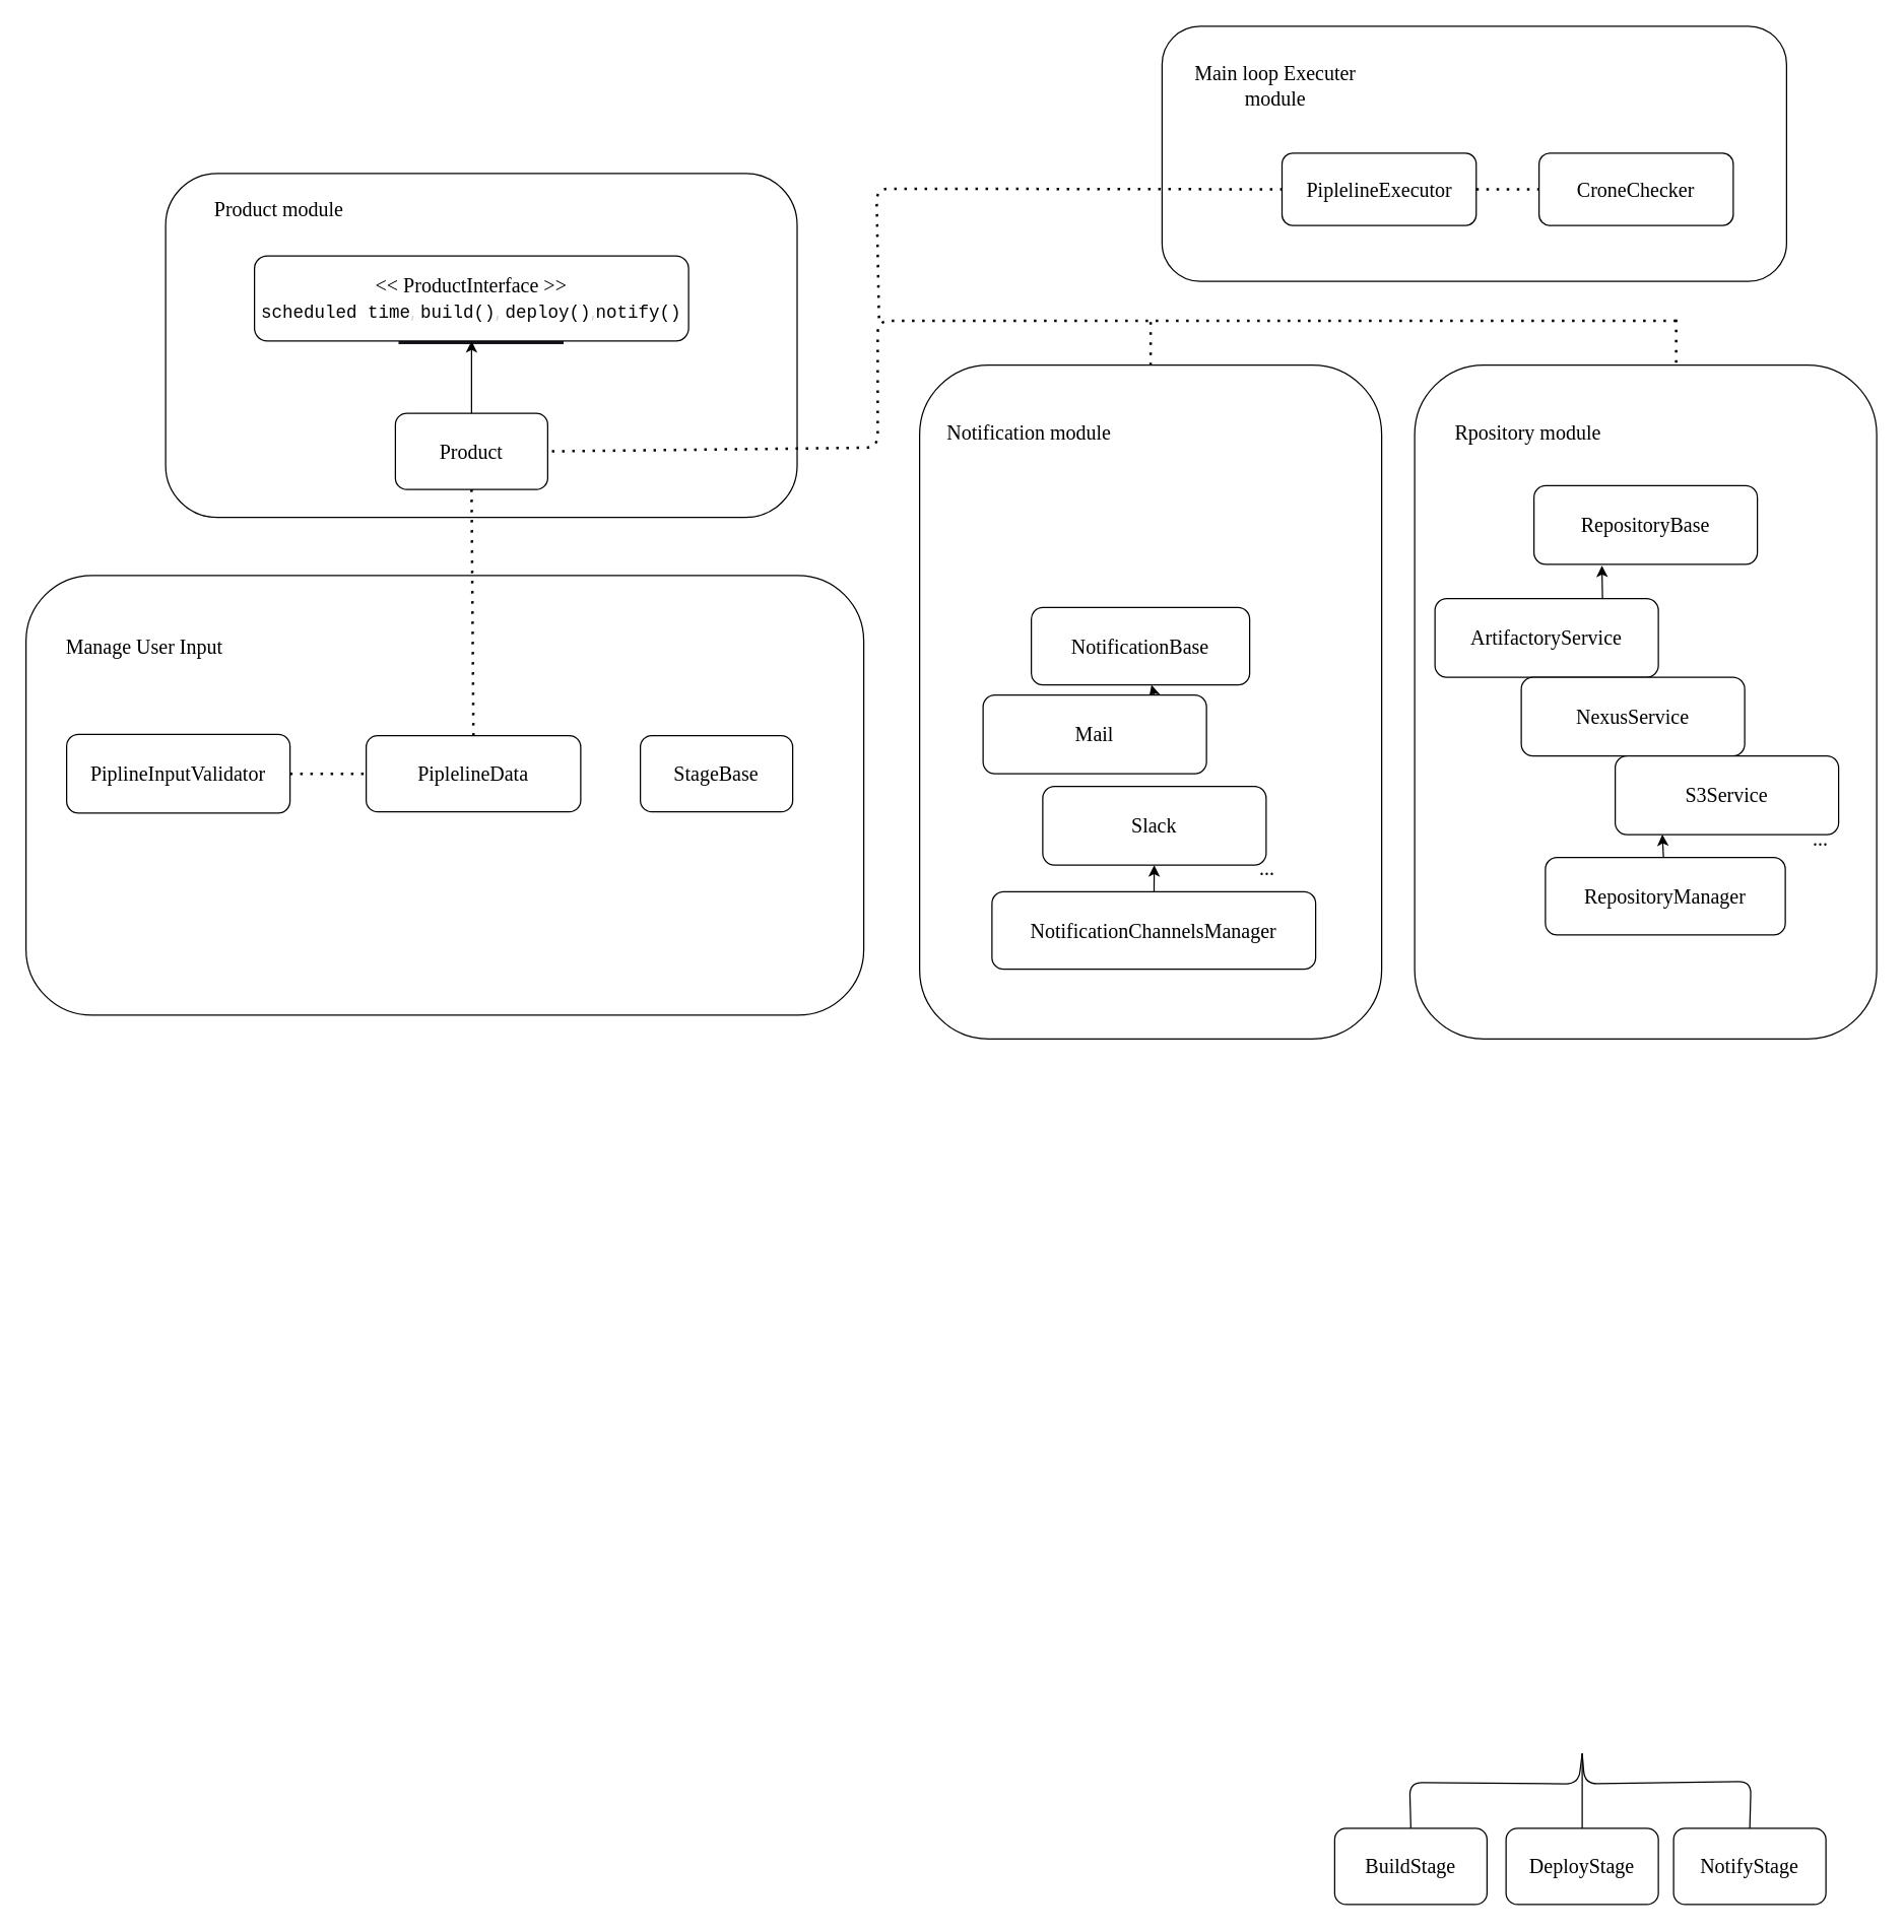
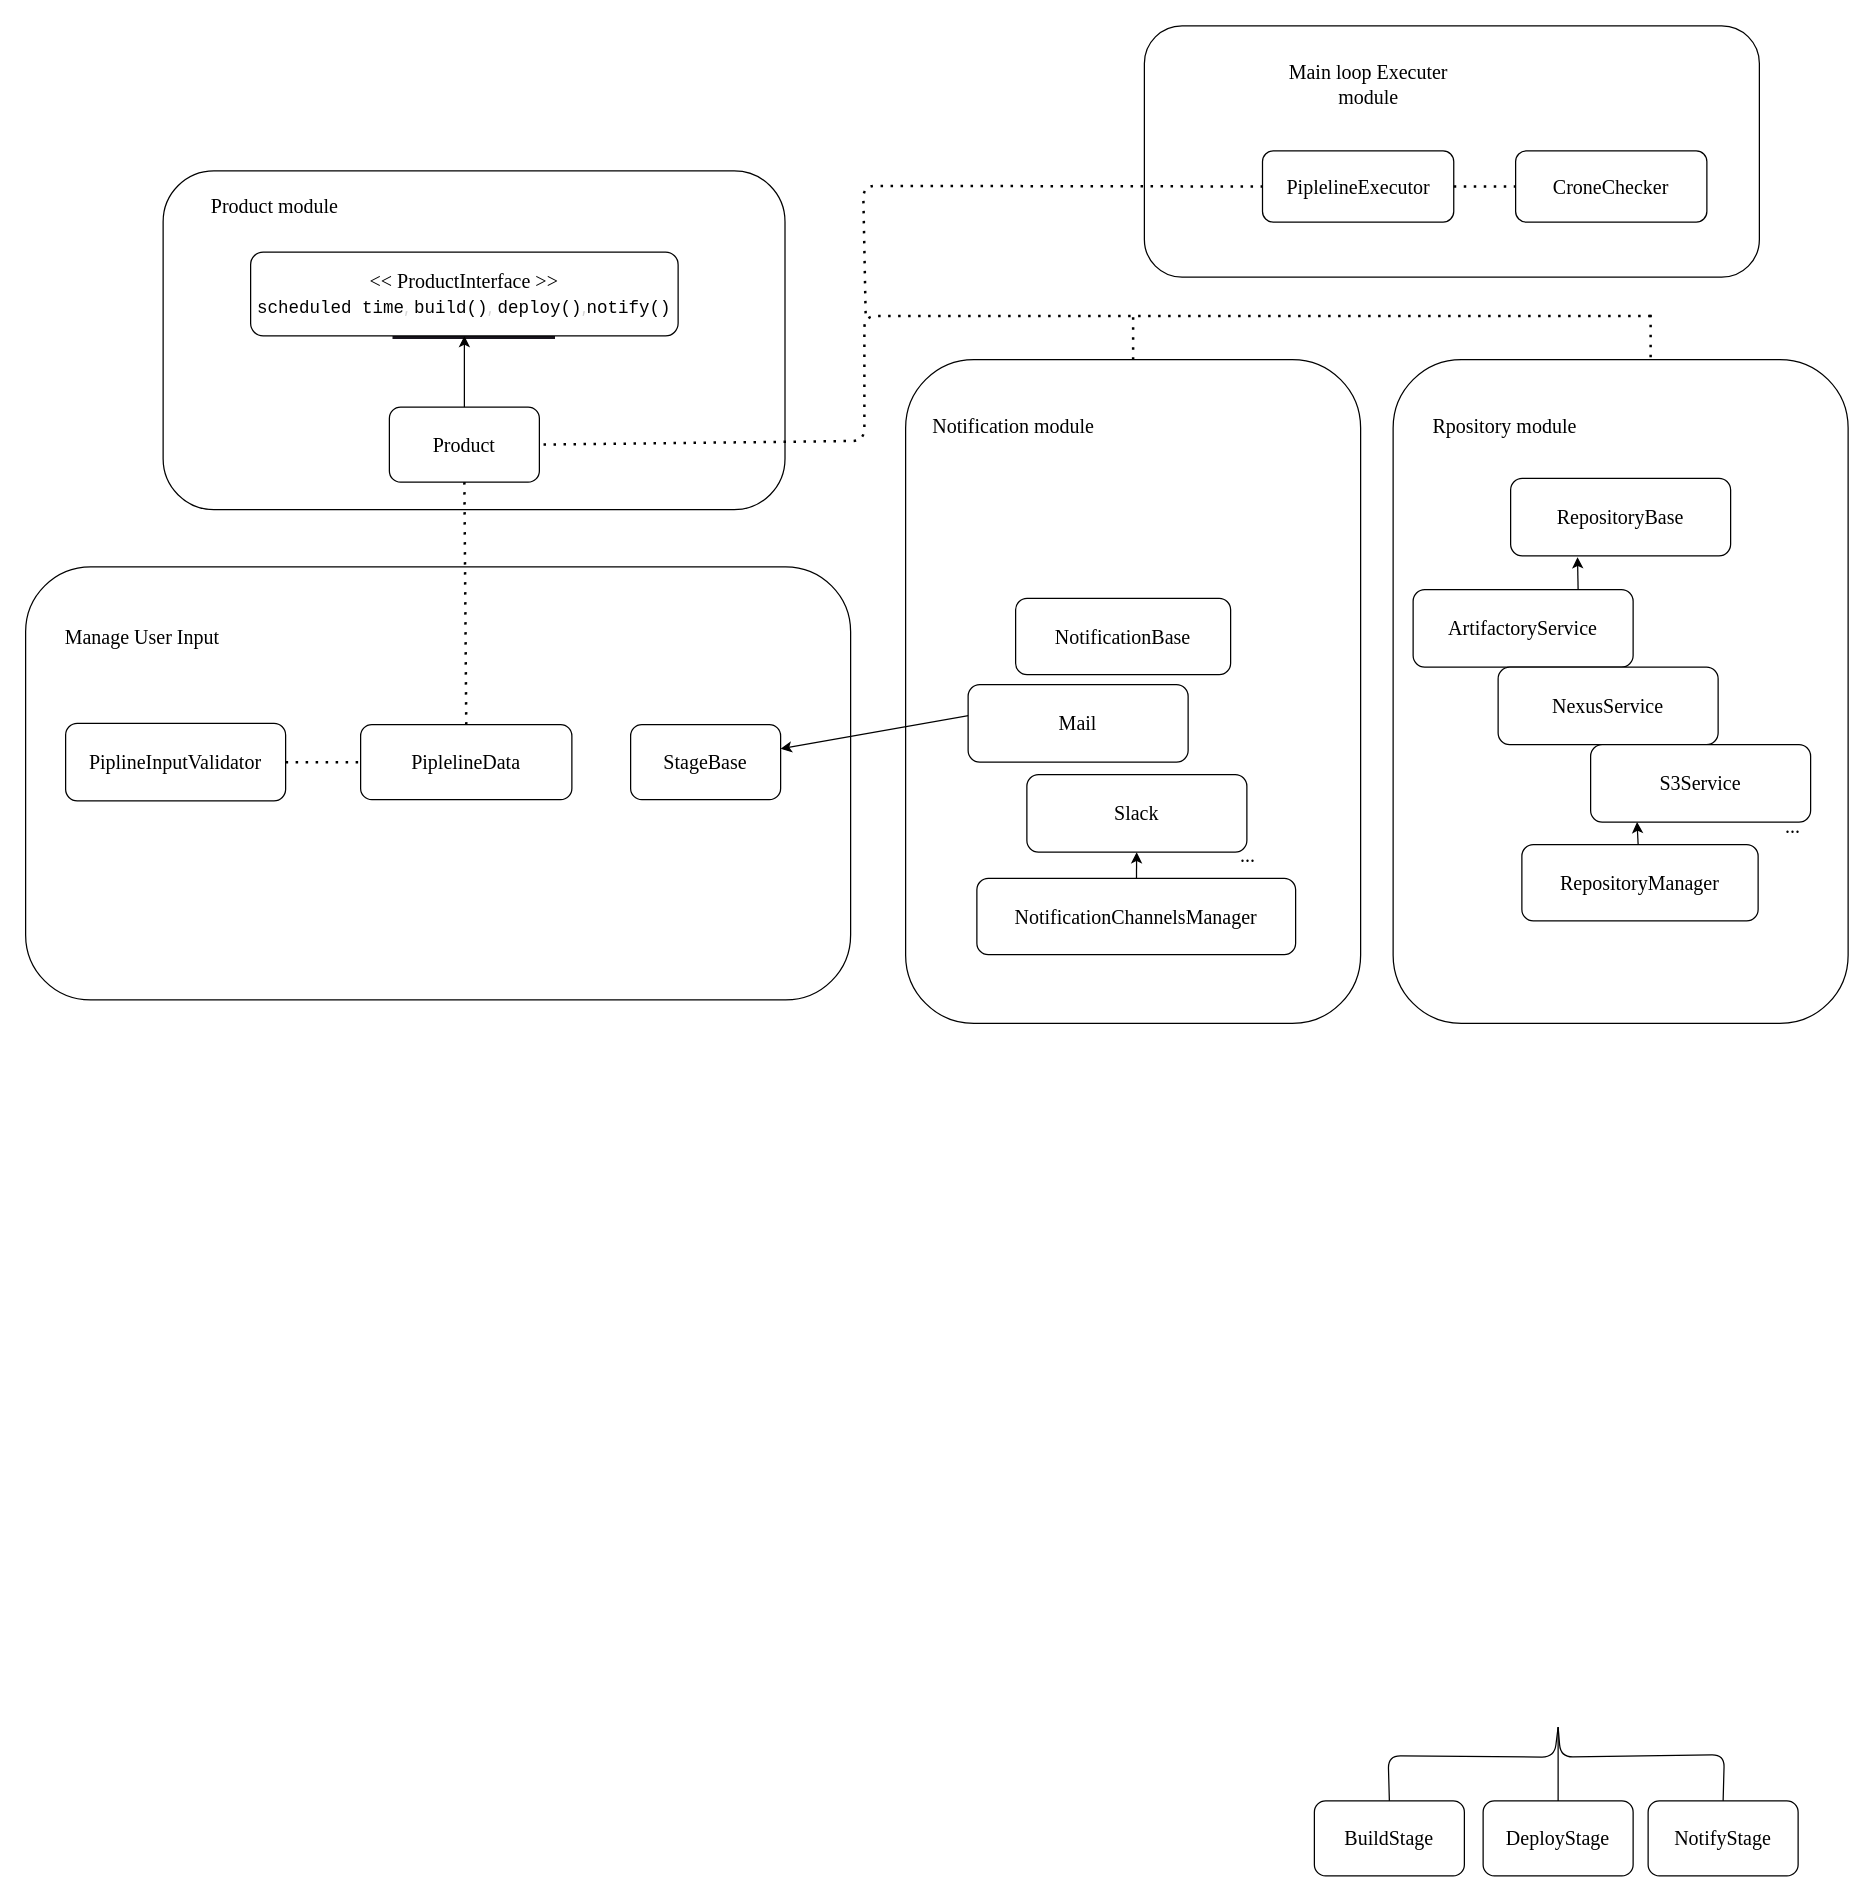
- <mxCell id="41" value="&lt;font face=&quot;Comic Sans MS&quot;&gt;&lt;span style=&quot;font-size: 16px;&quot;&gt;Main loop Executer module&lt;/span&gt;&lt;/font&gt;" style="text;html=1;strokeColor=none;fillColor=none;align=center;verticalAlign=middle;whiteSpace=wrap;rounded=0;" parent="1" vertex="1"><mxGeometry x="915" y="52" width="179" height="30" as="geometry" /></mxCell>
+ <mxCell id="41" value="&lt;font face=&quot;Comic Sans MS&quot;&gt;&lt;span style=&quot;font-size: 16px;&quot;&gt;Main loop Executer module&lt;/span&gt;&lt;/font&gt;" style="text;html=1;strokeColor=none;fillColor=none;align=center;verticalAlign=middle;whiteSpace=wrap;rounded=0;" parent="1" vertex="1"><mxGeometry x="1005" y="52" width="179" height="30" as="geometry" /></mxCell>
- <mxCell id="28" value="" style="edgeStyle=none;html=1;fontFamily=Comic Sans MS;fontSize=16;exitX=0.768;exitY=0.016;exitDx=0;exitDy=0;exitPerimeter=0;" parent="1" source="29" target="27" edge="1"><mxGeometry relative="1" as="geometry" /></mxCell>
+ <mxCell id="28" value="" style="edgeStyle=none;html=1;fontFamily=Comic Sans MS;fontSize=16;exitX=0.768;exitY=0.016;exitDx=0;exitDy=0;exitPerimeter=0;" parent="1" source="29" target="10" edge="1"><mxGeometry relative="1" as="geometry" /></mxCell>
